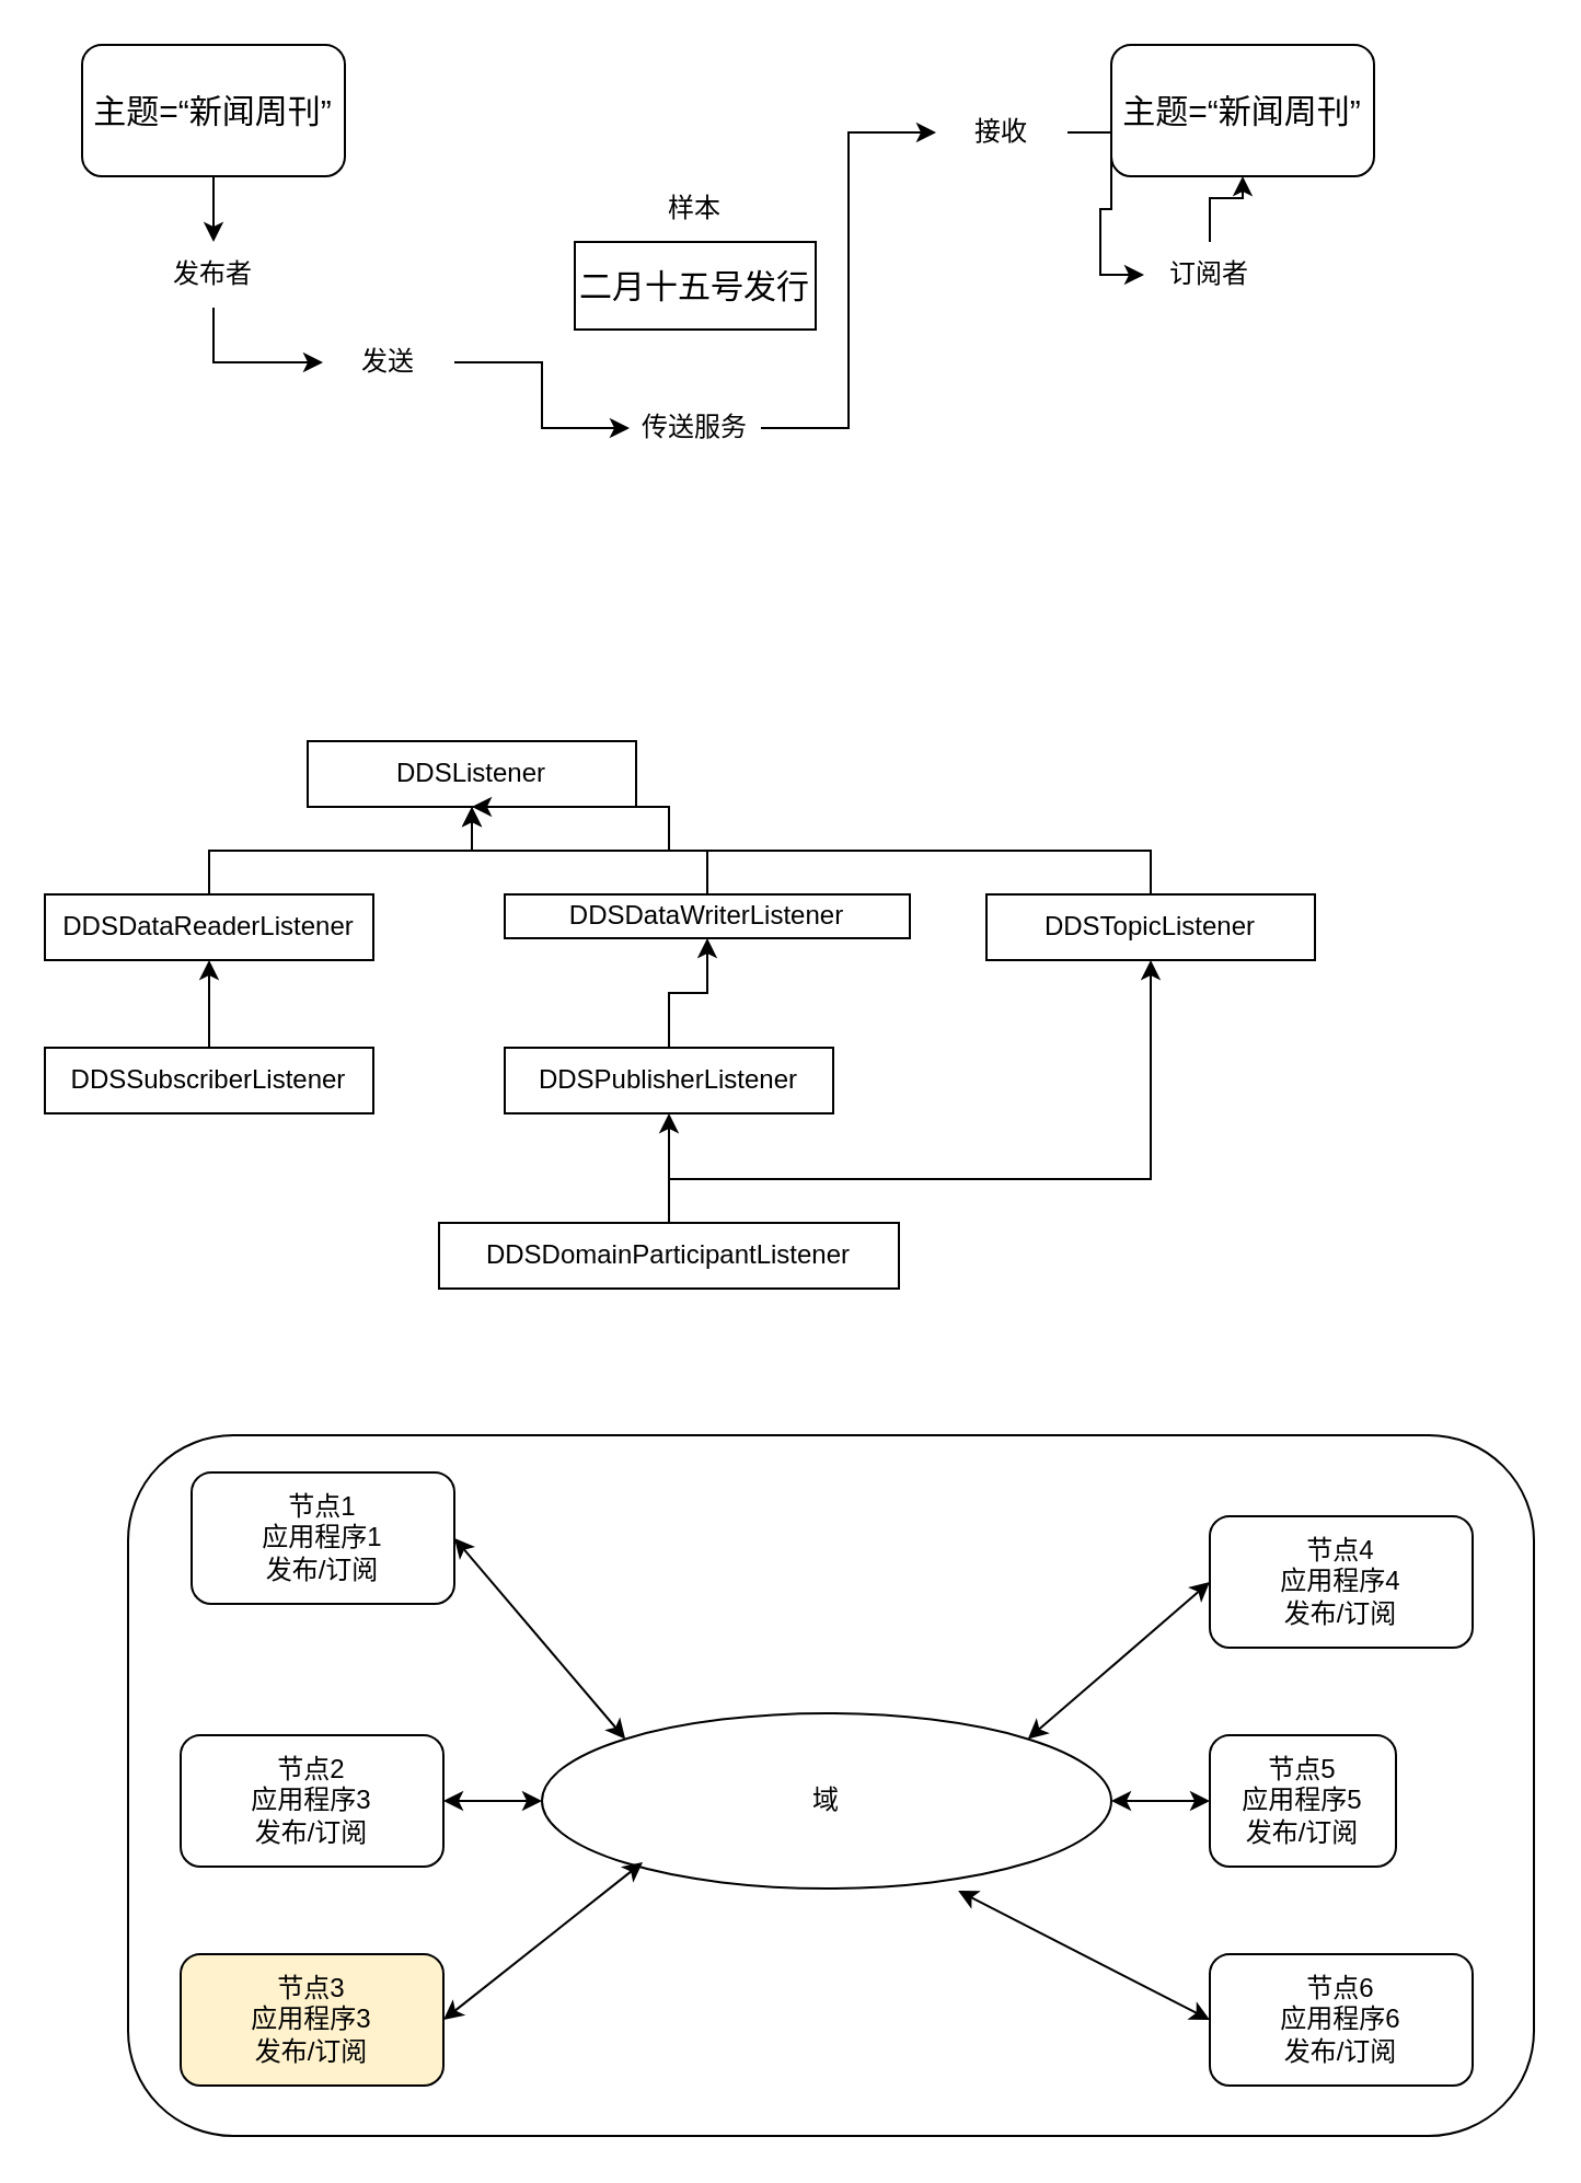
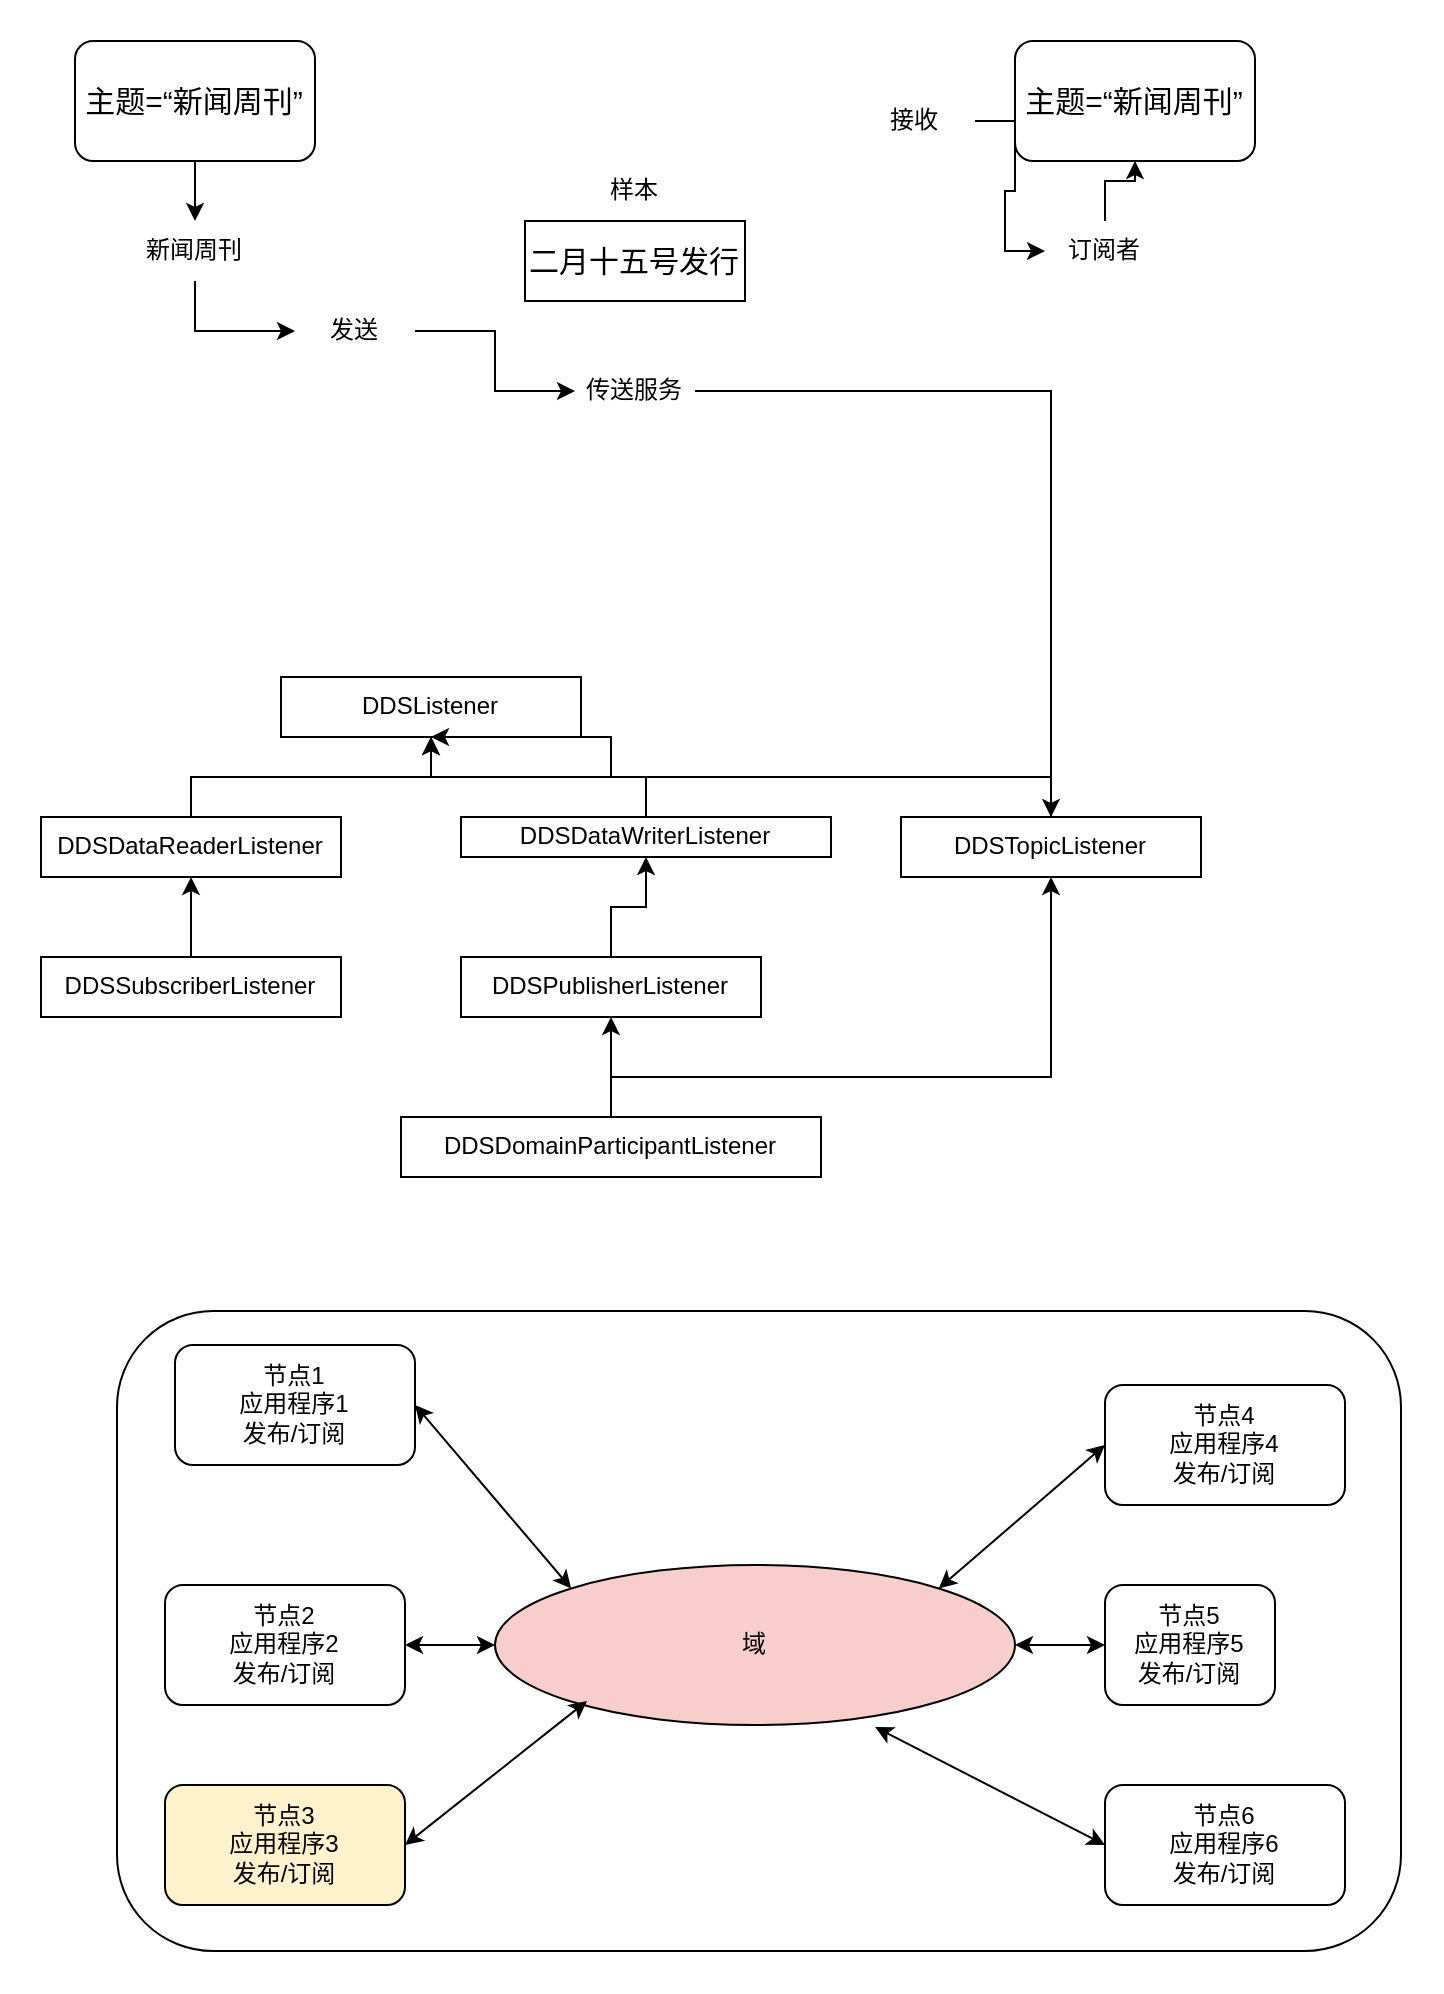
- <mxCell id="11" style="edgeStyle=orthogonalEdgeStyle;rounded=0;orthogonalLoop=1;jettySize=auto;html=1;exitX=1;exitY=0.5;exitDx=0;exitDy=0;entryX=0;entryY=0.5;entryDx=0;entryDy=0;" edge="1" parent="1" source="12" target="14"><mxGeometry relative="1" as="geometry" /></mxCell>
+ <mxCell id="11" style="edgeStyle=orthogonalEdgeStyle;rounded=0;orthogonalLoop=1;jettySize=auto;html=1;exitX=1;exitY=0.5;exitDx=0;exitDy=0;" edge="1" parent="1" source="12" target="24"><mxGeometry relative="1" as="geometry" /></mxCell>
- <mxCell id="8" value="发布者" style="text;html=1;align=center;verticalAlign=middle;whiteSpace=wrap;rounded=0;" vertex="1" parent="1"><mxGeometry x="67" y="110" width="60" height="30" as="geometry" /></mxCell>
+ <mxCell id="8" value="新闻周刊" style="text;html=1;align=center;verticalAlign=middle;whiteSpace=wrap;rounded=0;" vertex="1" parent="1"><mxGeometry x="67" y="110" width="60" height="30" as="geometry" /></mxCell>
- <mxCell id="34" value="节点2&lt;div&gt;应用程序3&lt;/div&gt;&lt;div&gt;发布/订阅&lt;/div&gt;" style="rounded=1;whiteSpace=wrap;html=1;" vertex="1" parent="1"><mxGeometry x="82" y="792" width="120" height="60" as="geometry" /></mxCell>
+ <mxCell id="34" value="节点2&lt;div&gt;应用程序2&lt;/div&gt;&lt;div&gt;发布/订阅&lt;/div&gt;" style="rounded=1;whiteSpace=wrap;html=1;" vertex="1" parent="1"><mxGeometry x="82" y="792" width="120" height="60" as="geometry" /></mxCell>
- <mxCell id="32" value="域" style="ellipse;whiteSpace=wrap;html=1;" vertex="1" parent="1"><mxGeometry x="247" y="782" width="260" height="80" as="geometry" /></mxCell>
+ <mxCell id="32" value="域" style="ellipse;whiteSpace=wrap;html=1;fillColor=#f8cecc;" vertex="1" parent="1"><mxGeometry x="247" y="782" width="260" height="80" as="geometry" /></mxCell>
